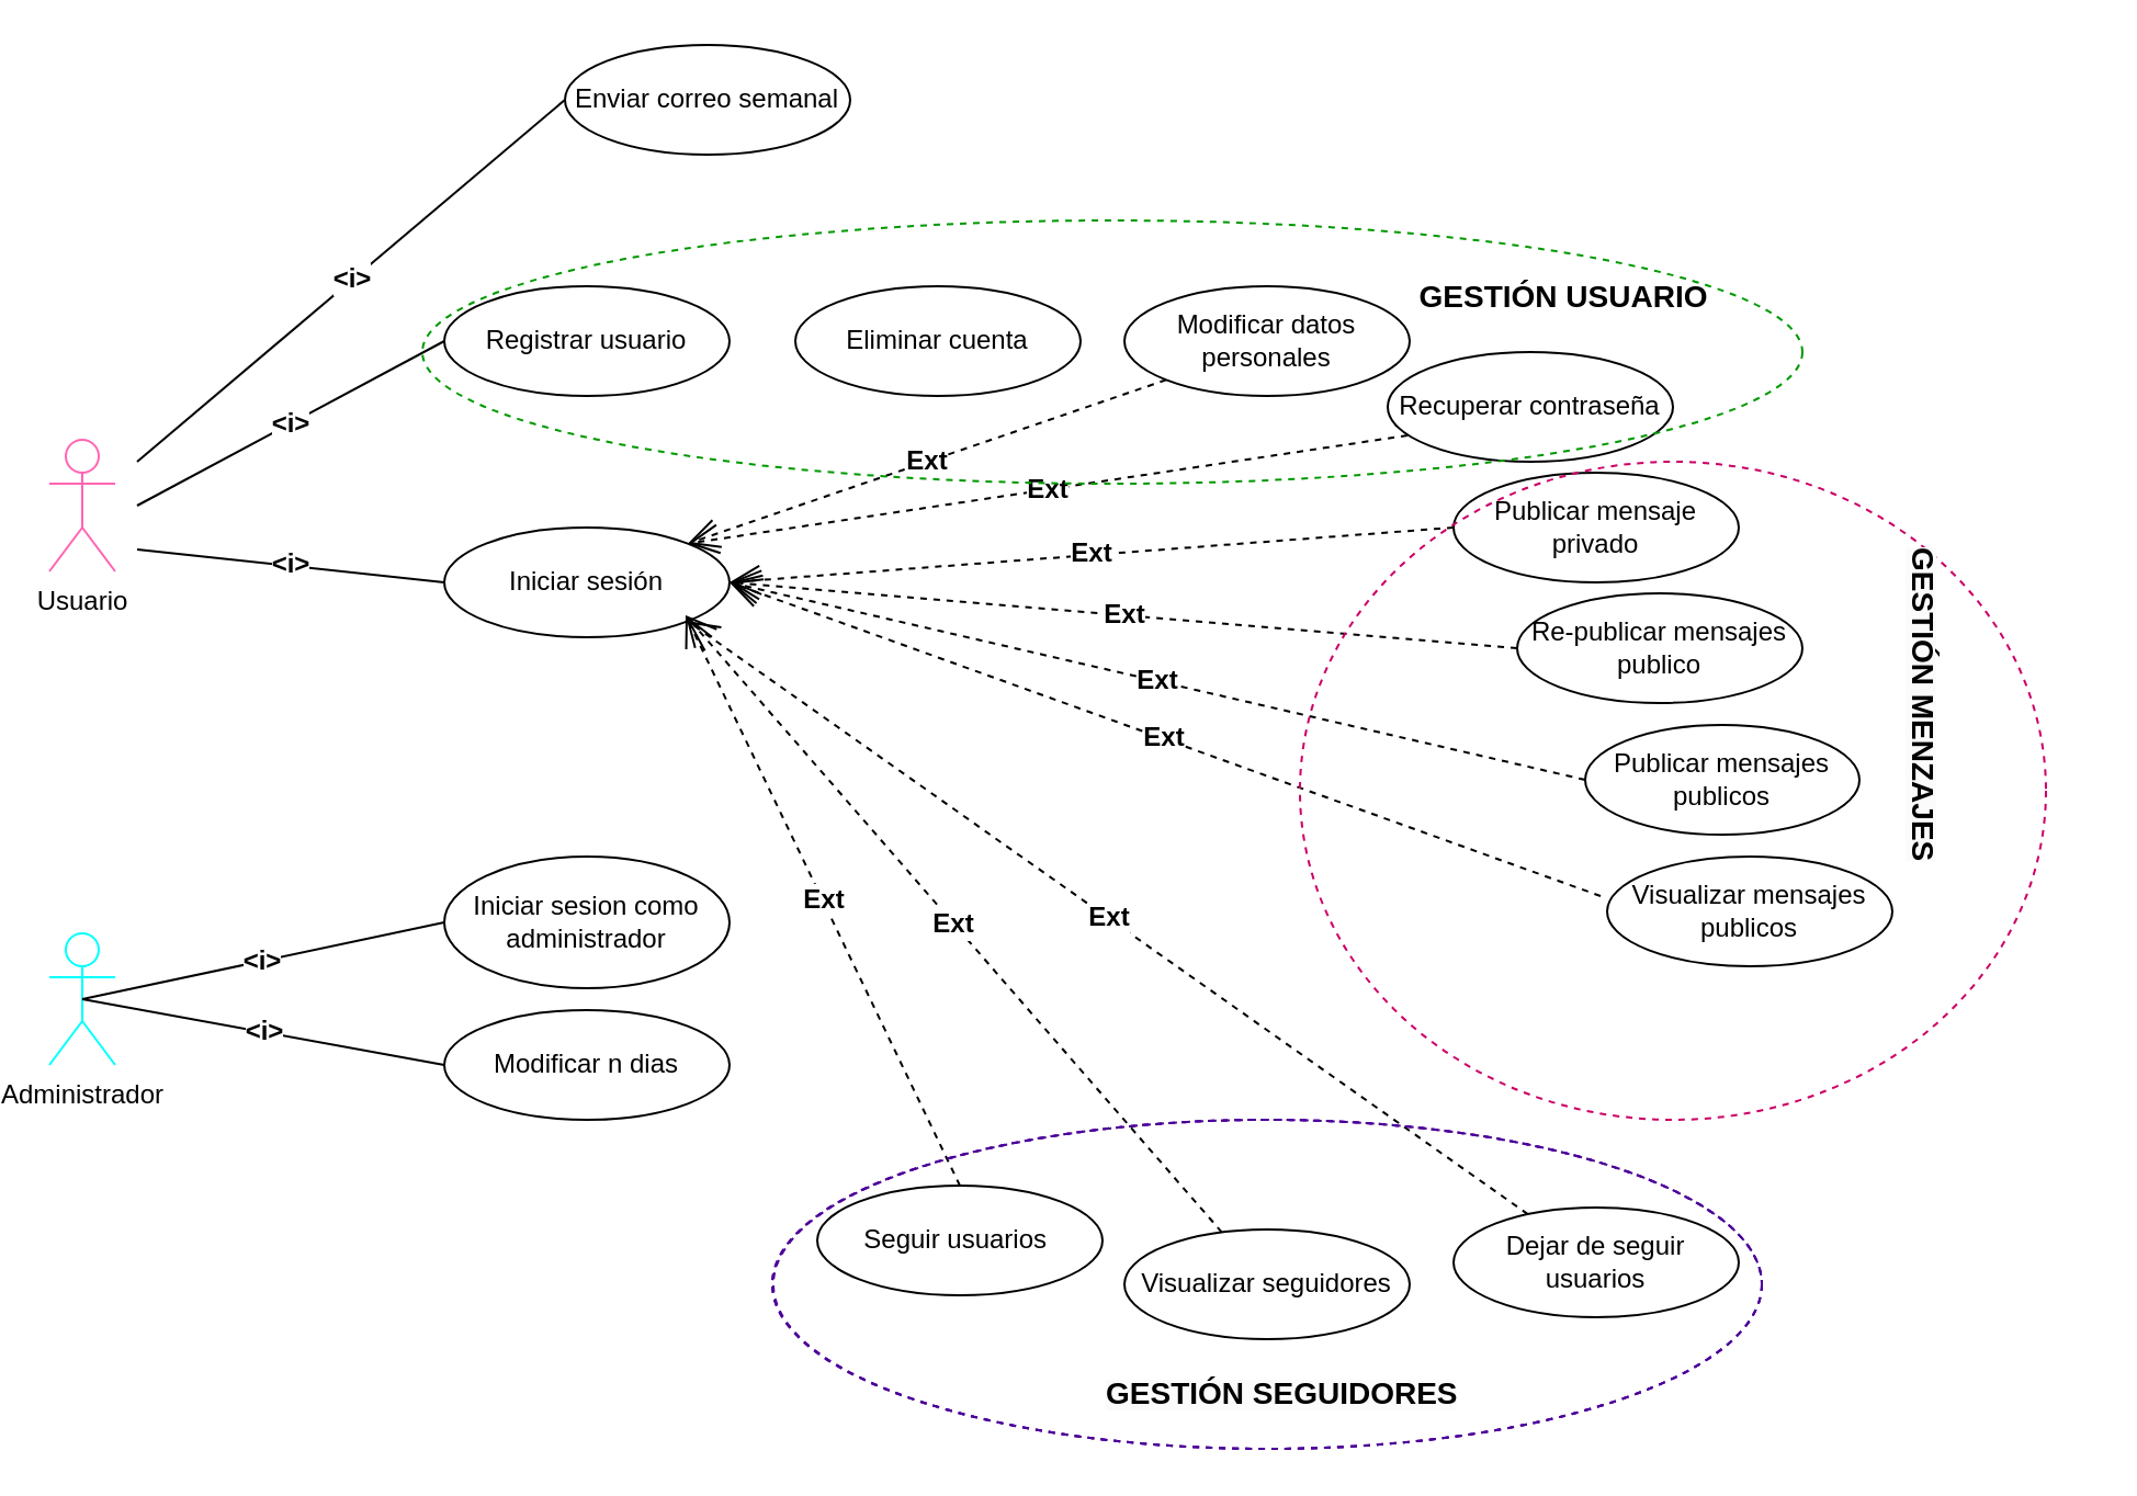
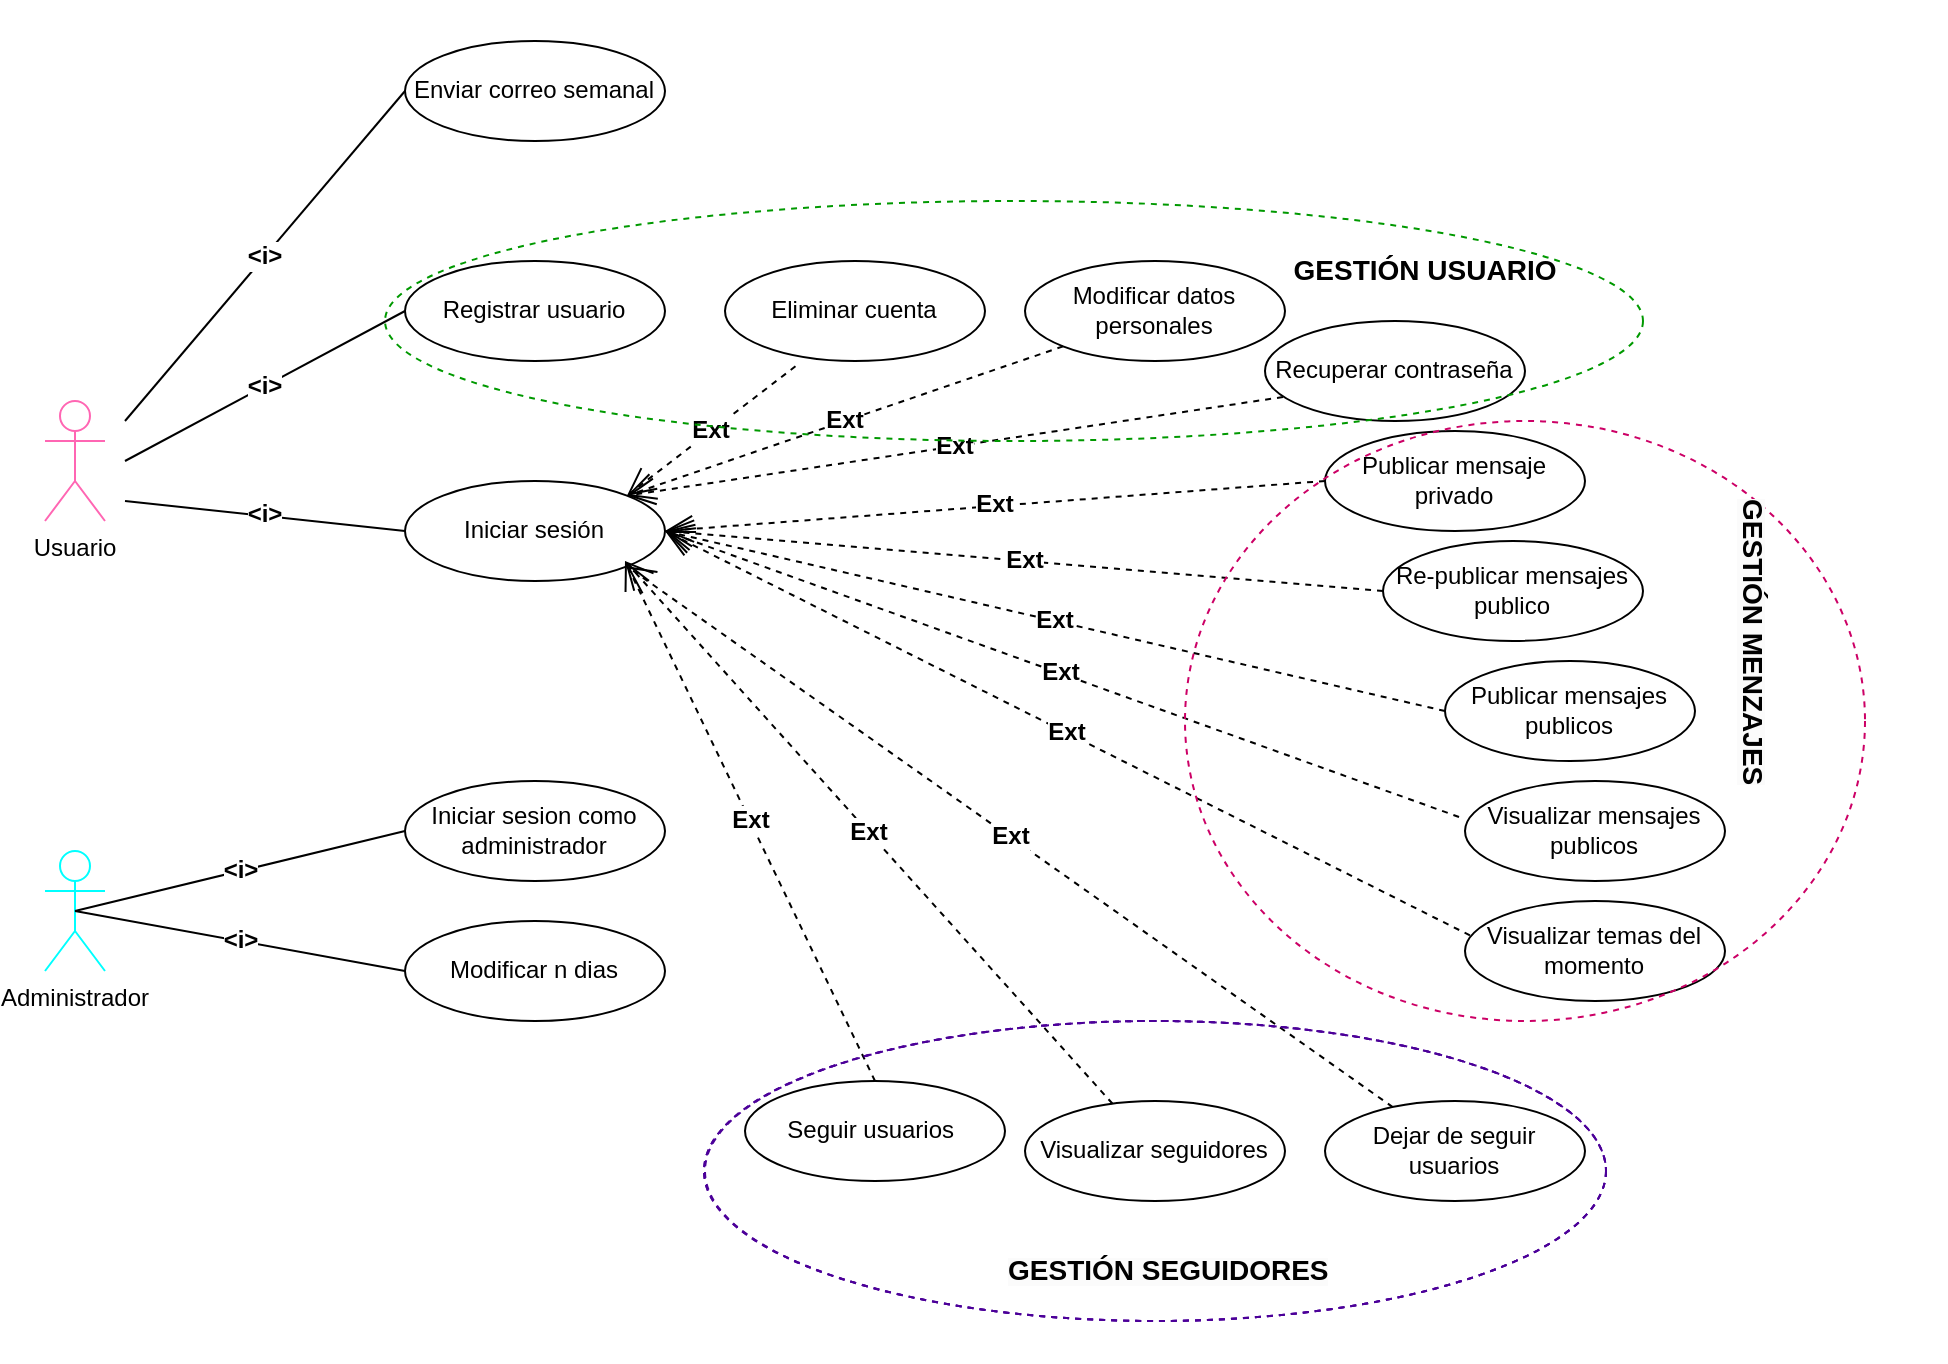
- <mxCell id="17" value="Enviar correo semanal" style="ellipse;whiteSpace=wrap;html=1;" vertex="1" parent="1"><mxGeometry x="255" y="20" width="130" height="50" as="geometry" /></mxCell>
+ <mxCell id="17" value="Enviar correo semanal" style="ellipse;whiteSpace=wrap;html=1;" vertex="1" parent="1"><mxGeometry x="200" y="20" width="130" height="50" as="geometry" /></mxCell>
+ <mxCell id="20" value="&lt;b&gt;&lt;font style=&quot;font-size: 12px;&quot;&gt;Ext&lt;br&gt;&lt;/font&gt;&lt;/b&gt;" style="endArrow=open;endSize=12;dashed=1;html=1;rounded=0;exitX=0.271;exitY=1.053;exitDx=0;exitDy=0;exitPerimeter=0;entryX=1;entryY=0;entryDx=0;entryDy=0;" edge="1" parent="1" source="7" target="3"><mxGeometry width="160" relative="1" as="geometry"><mxPoint x="602.63" y="204.65" as="sourcePoint" /><mxPoint x="270" y="240" as="targetPoint" /></mxGeometry></mxCell>
+ <mxCell id="29" value="&lt;b&gt;&lt;font style=&quot;font-size: 12px;&quot;&gt;Ext&lt;/font&gt;&lt;/b&gt;" style="endArrow=open;endSize=12;dashed=1;html=1;rounded=0;exitX=0.019;exitY=0.344;exitDx=0;exitDy=0;exitPerimeter=0;entryX=1;entryY=0.5;entryDx=0;entryDy=0;" edge="1" parent="1" source="12" target="3"><mxGeometry width="160" relative="1" as="geometry"><mxPoint x="659" y="410" as="sourcePoint" /><mxPoint y="270" as="targetPoint" x="340" /></mxGeometry></mxCell>
- <mxCell id="14" value="Iniciar sesion como administrador" style="ellipse;whiteSpace=wrap;html=1;" vertex="1" parent="1"><mxGeometry x="200" y="390" width="130" height="60" as="geometry" /></mxCell>
+ <mxCell id="14" value="Iniciar sesion como administrador" style="ellipse;whiteSpace=wrap;html=1;" vertex="1" parent="1"><mxGeometry x="200" y="390" width="130" height="50" as="geometry" /></mxCell>
+ <mxCell id="12" value="Visualizar temas del momento" style="ellipse;whiteSpace=wrap;html=1;" vertex="1" parent="1"><mxGeometry x="730" y="450" width="130" height="50" as="geometry" /></mxCell>
- <mxCell id="16" value="Visualizar seguidores" style="ellipse;whiteSpace=wrap;html=1;" vertex="1" parent="1"><mxGeometry x="510" y="560" width="130" height="50" as="geometry" /></mxCell>
+ <mxCell id="16" value="Visualizar seguidores" style="ellipse;whiteSpace=wrap;html=1;" vertex="1" parent="1"><mxGeometry x="510" y="550" width="130" height="50" as="geometry" /></mxCell>
